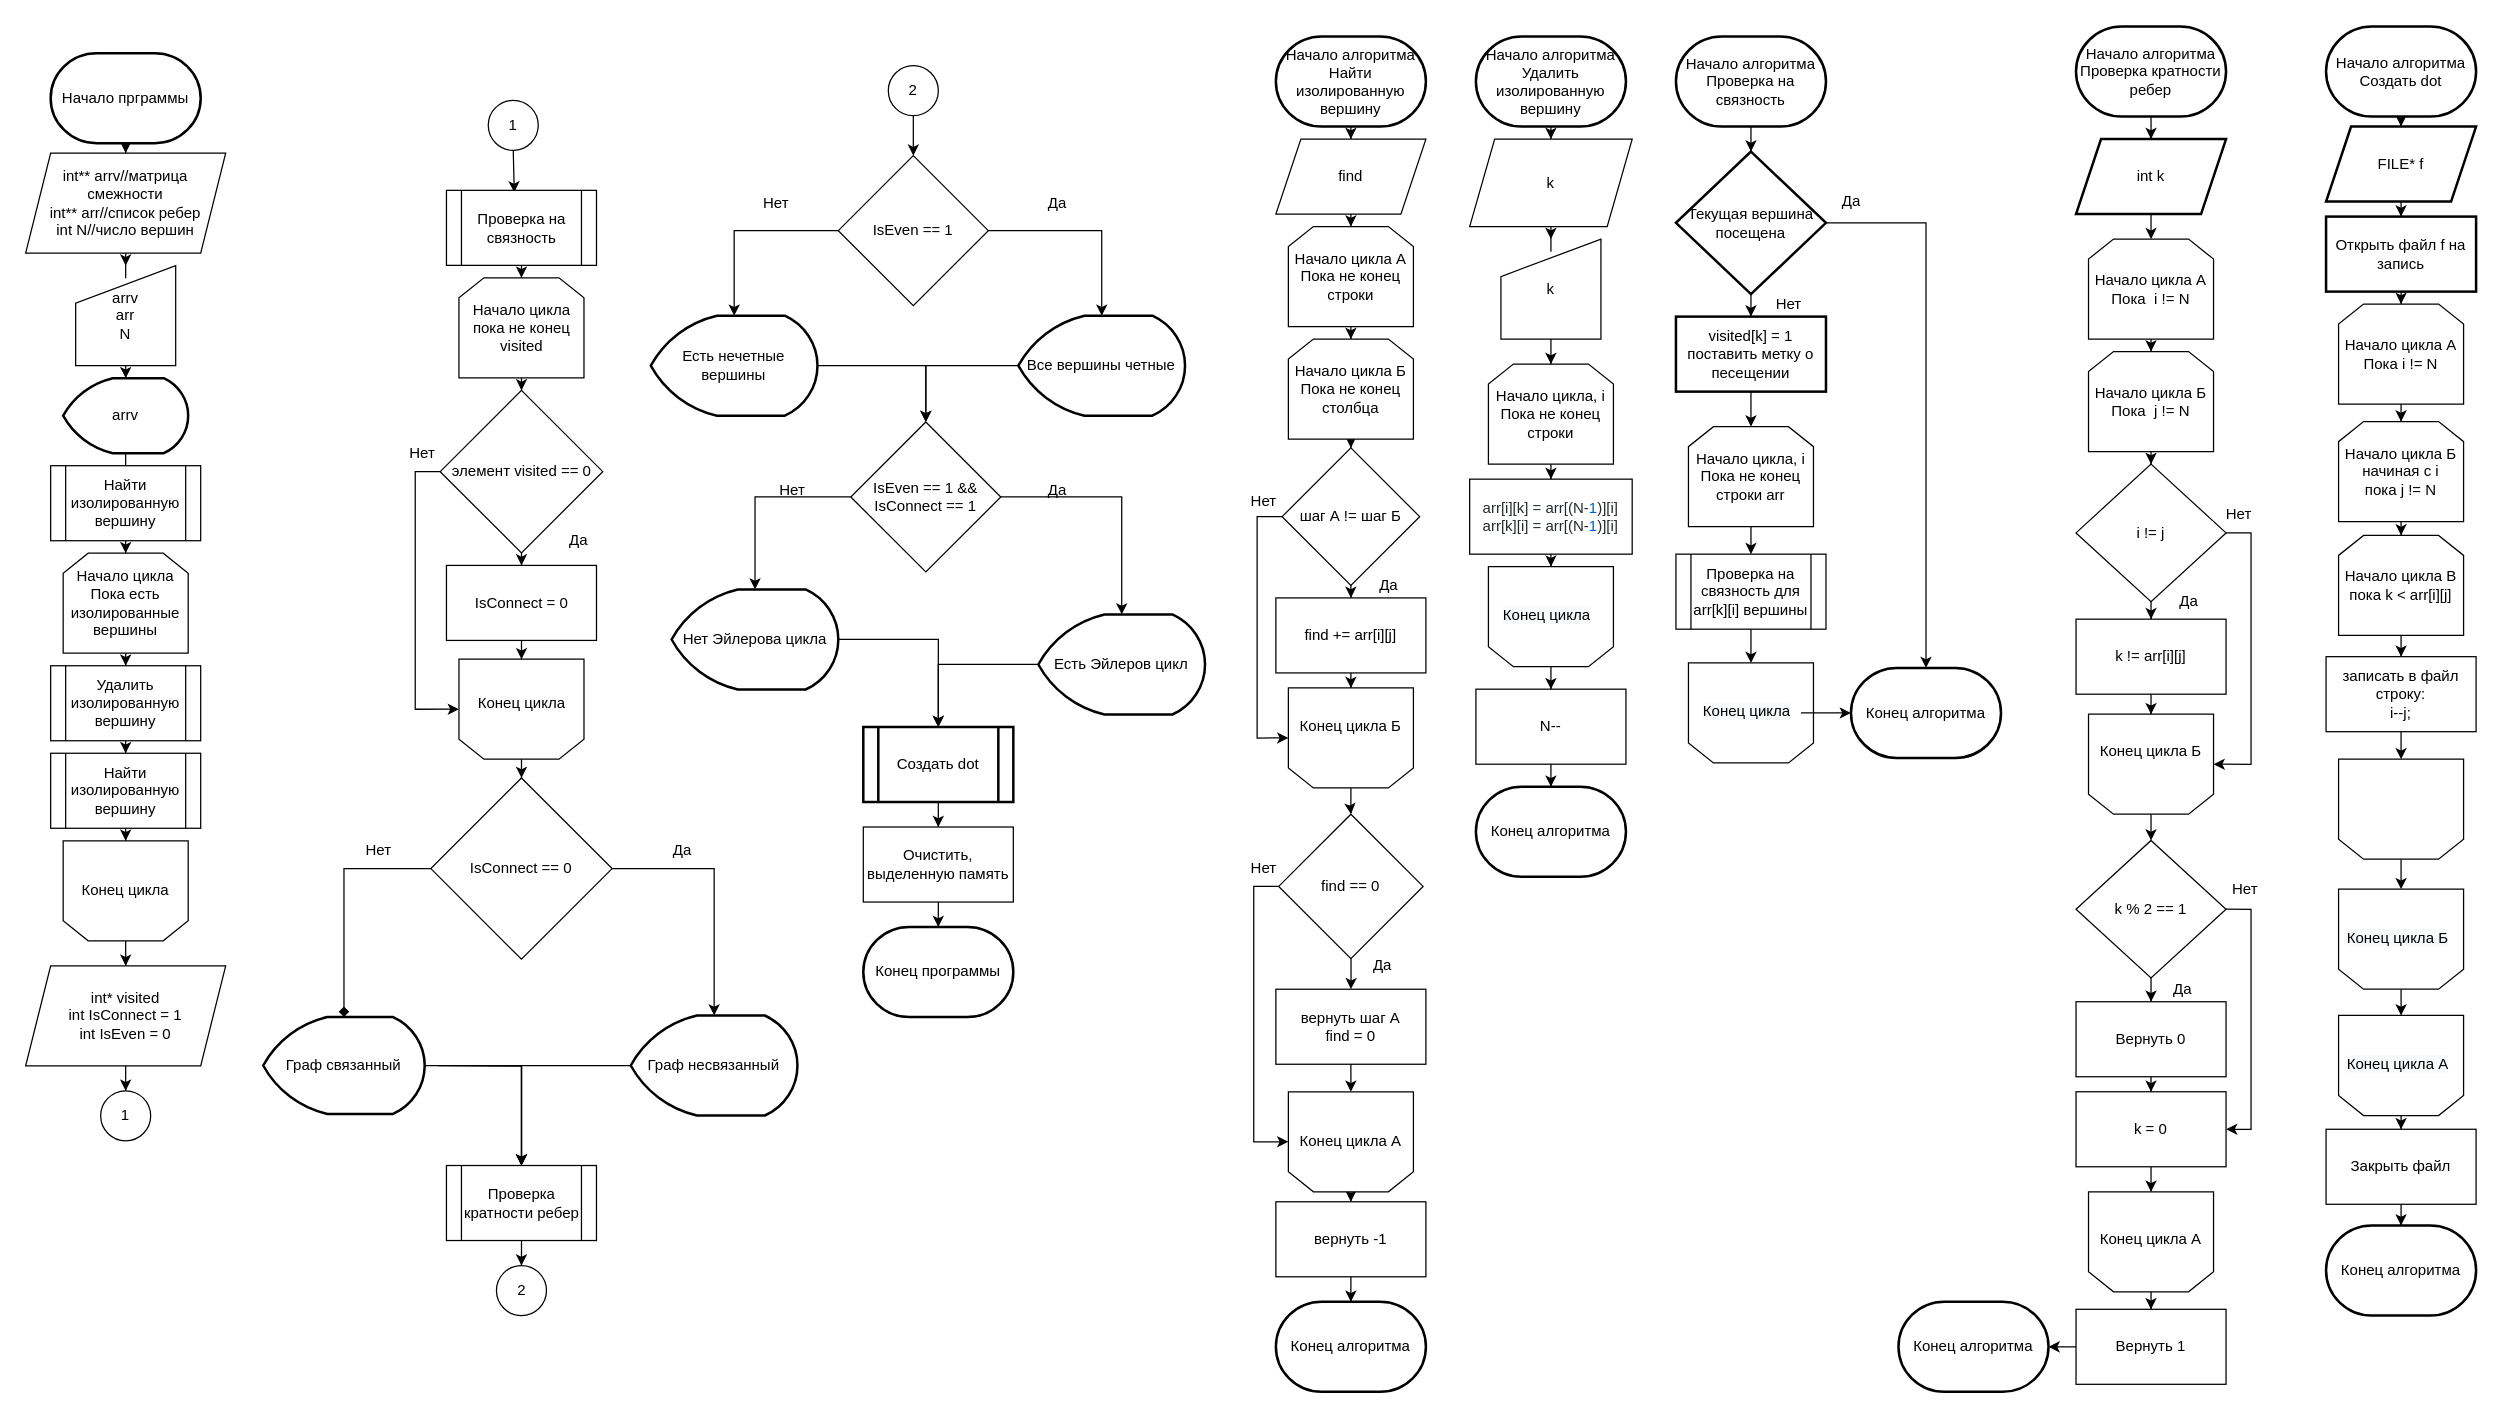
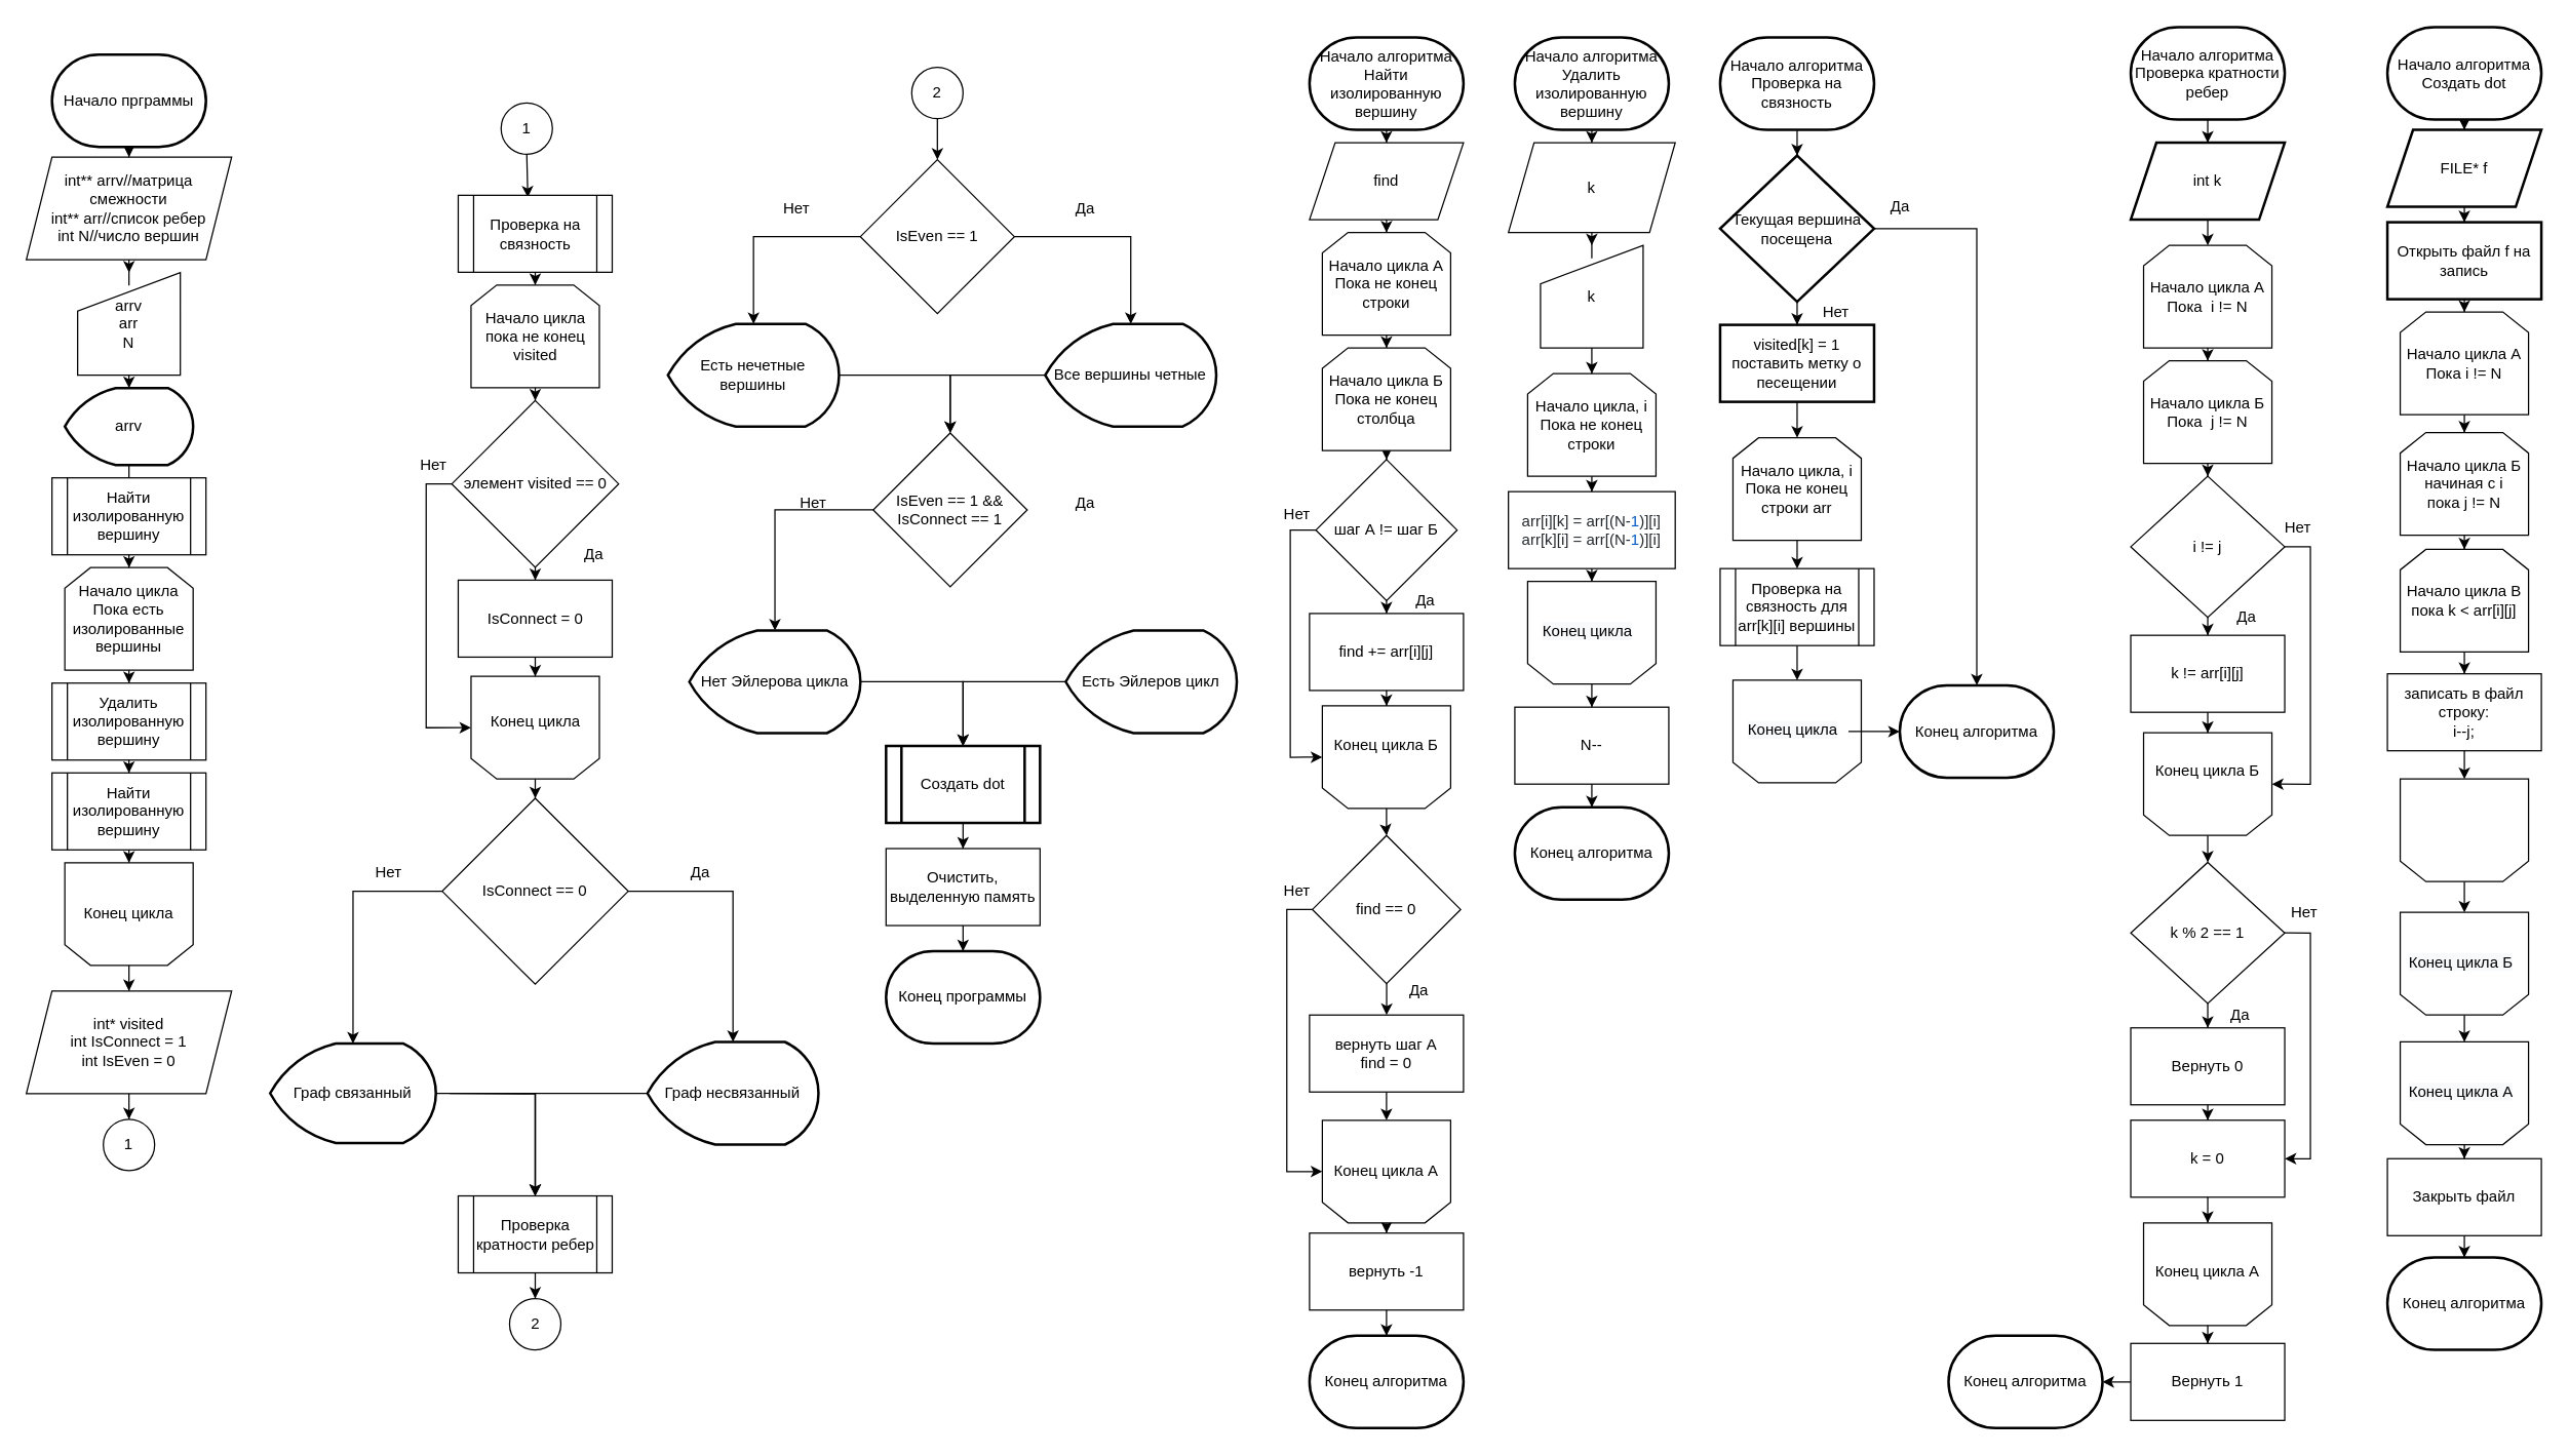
- <mxCell id="63" value="" style="edgeStyle=orthogonalEdgeStyle;rounded=0;orthogonalLoop=1;jettySize=auto;html=1;" parent="1" source="65" target="67" edge="1"><mxGeometry relative="1" as="geometry" /></mxCell>
- <mxCell id="69" value="Нет Эйлерова цикла" style="strokeWidth=2;html=1;shape=mxgraph.flowchart.display;whiteSpace=wrap;" parent="1" vertex="1"><mxGeometry x="536.67" y="471" width="133.33" height="80" as="geometry" /></mxCell>
+ <mxCell id="69" value="Нет Эйлерова цикла" style="strokeWidth=2;html=1;shape=mxgraph.flowchart.display;whiteSpace=wrap;" parent="1" vertex="1"><mxGeometry x="536.67" y="491" width="133.33" height="80" as="geometry" /></mxCell>
- <mxCell id="39" value="" style="edgeStyle=orthogonalEdgeStyle;rounded=0;orthogonalLoop=1;jettySize=auto;html=1;endArrow=diamond;" parent="1" source="41" target="43" edge="1"><mxGeometry relative="1" as="geometry" /></mxCell>
+ <mxCell id="39" value="" style="edgeStyle=orthogonalEdgeStyle;rounded=0;orthogonalLoop=1;jettySize=auto;html=1;" parent="1" source="41" target="43" edge="1"><mxGeometry relative="1" as="geometry" /></mxCell>
